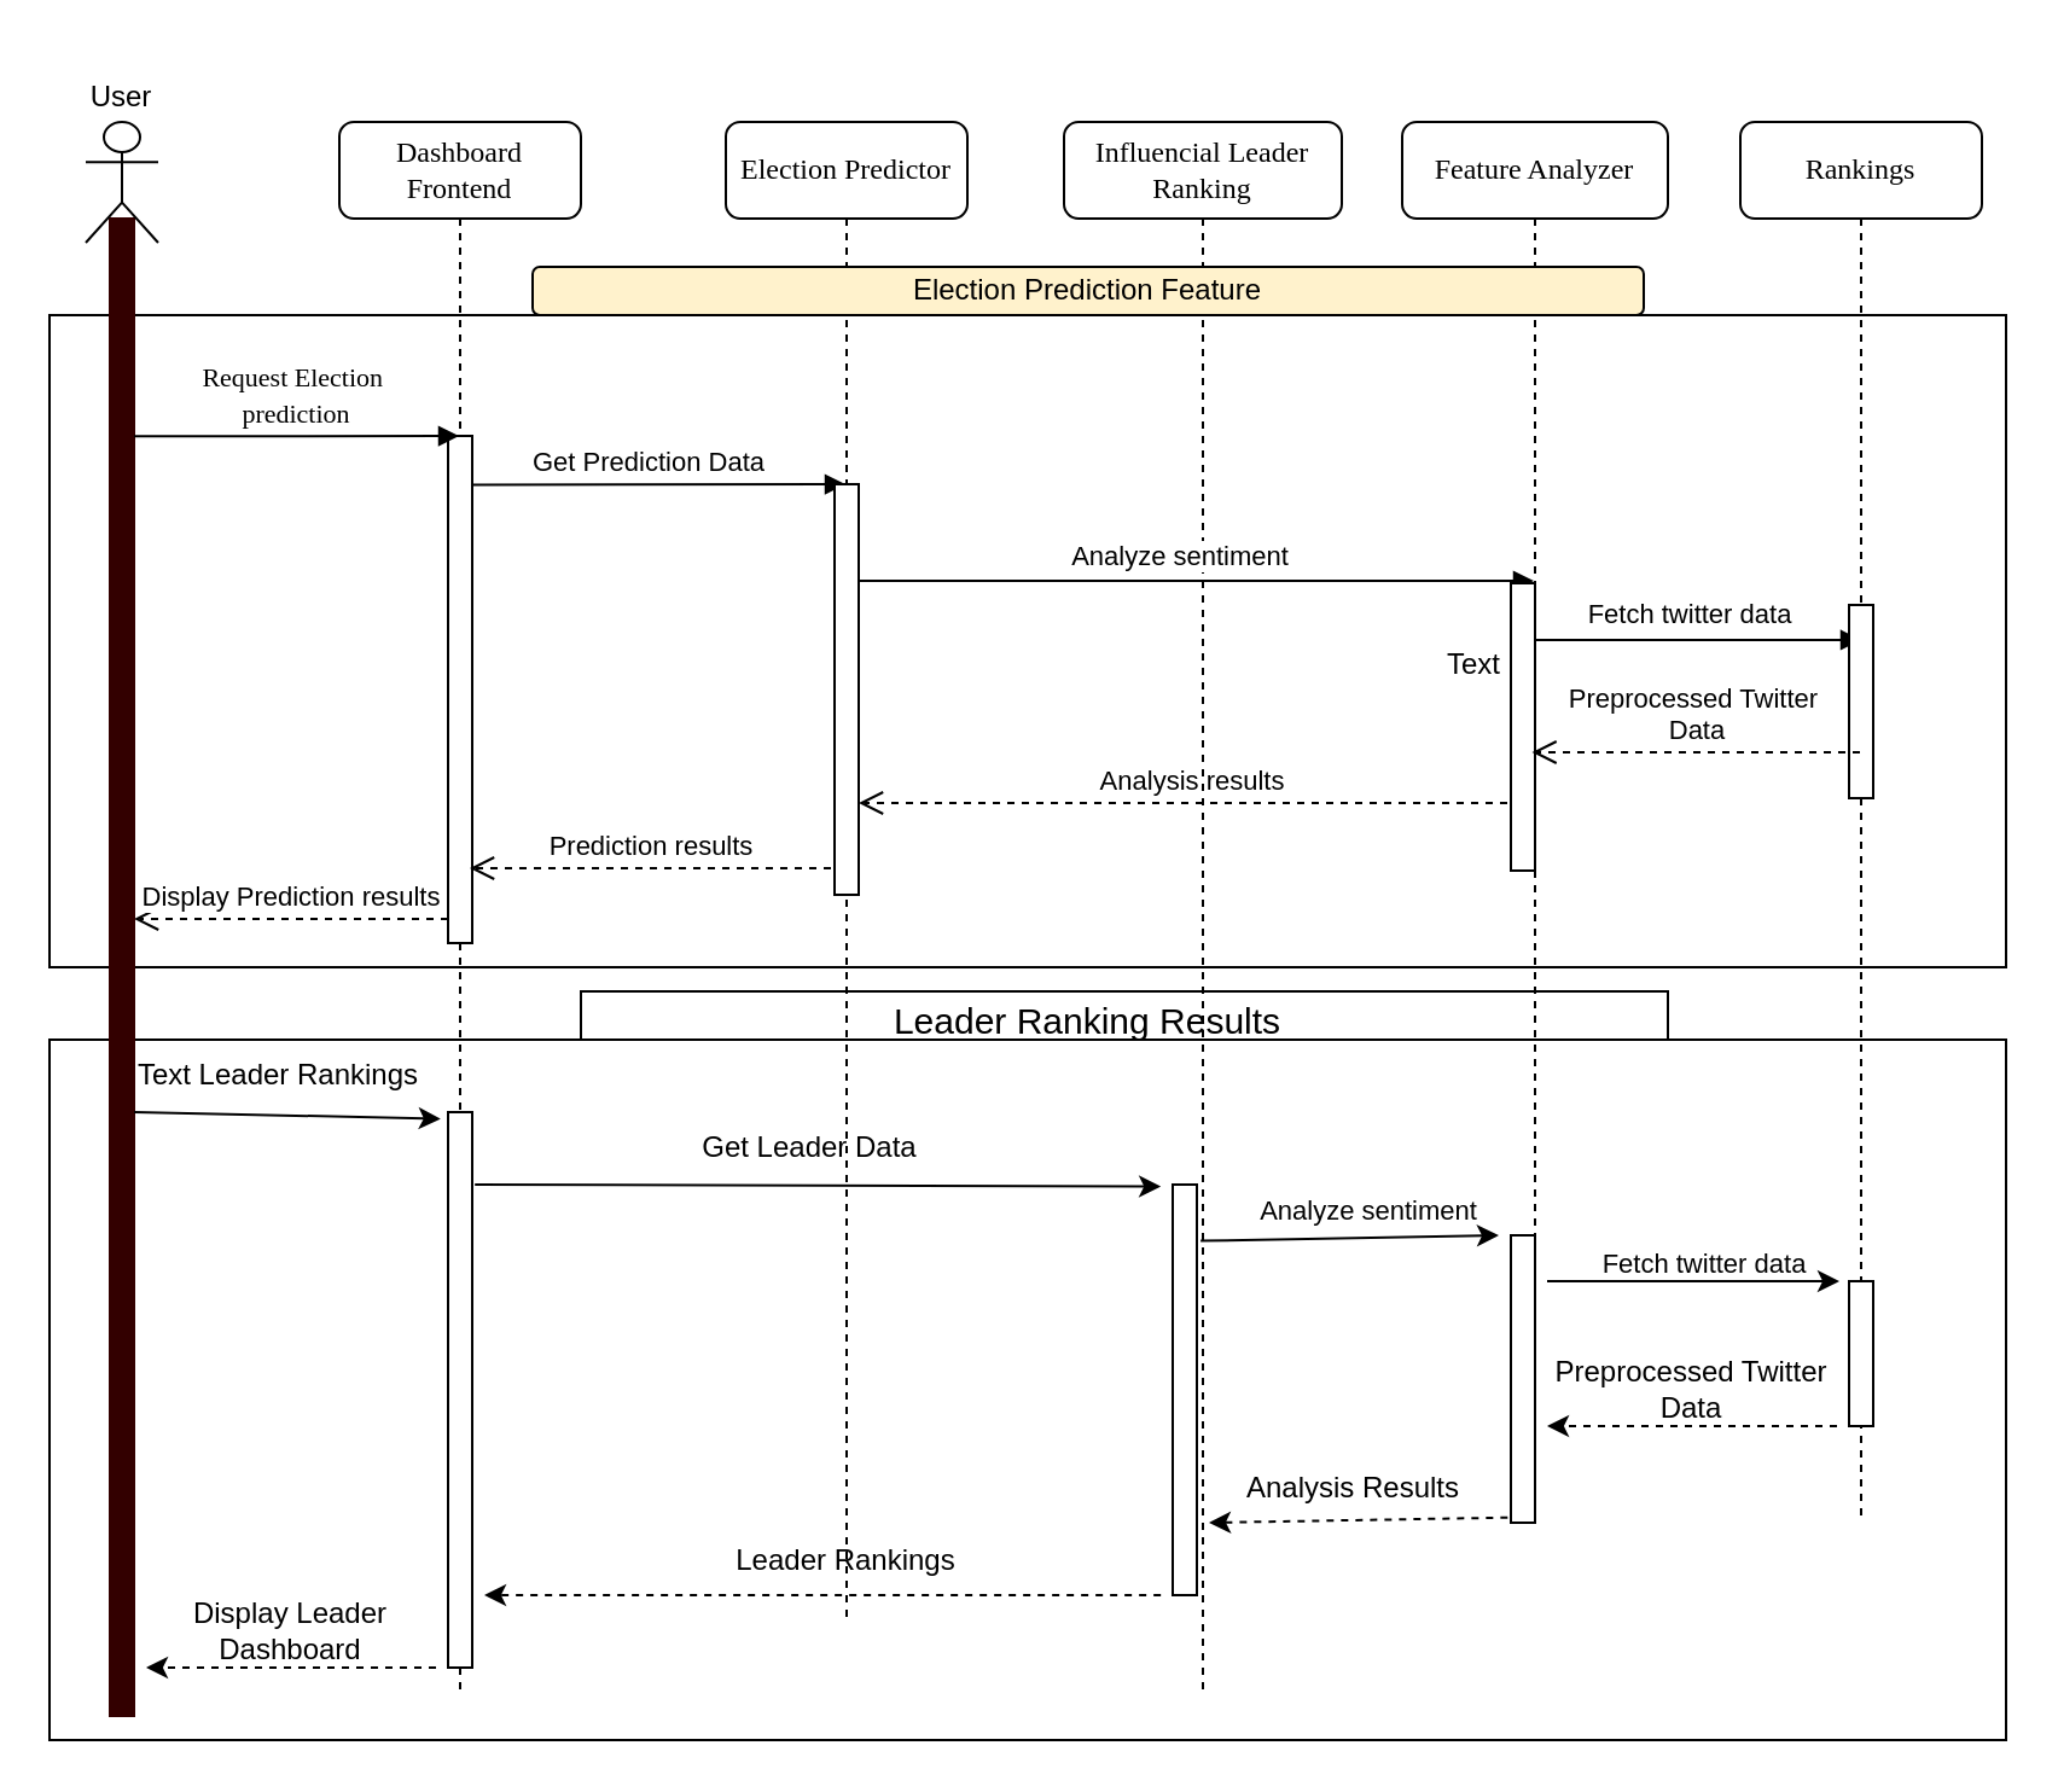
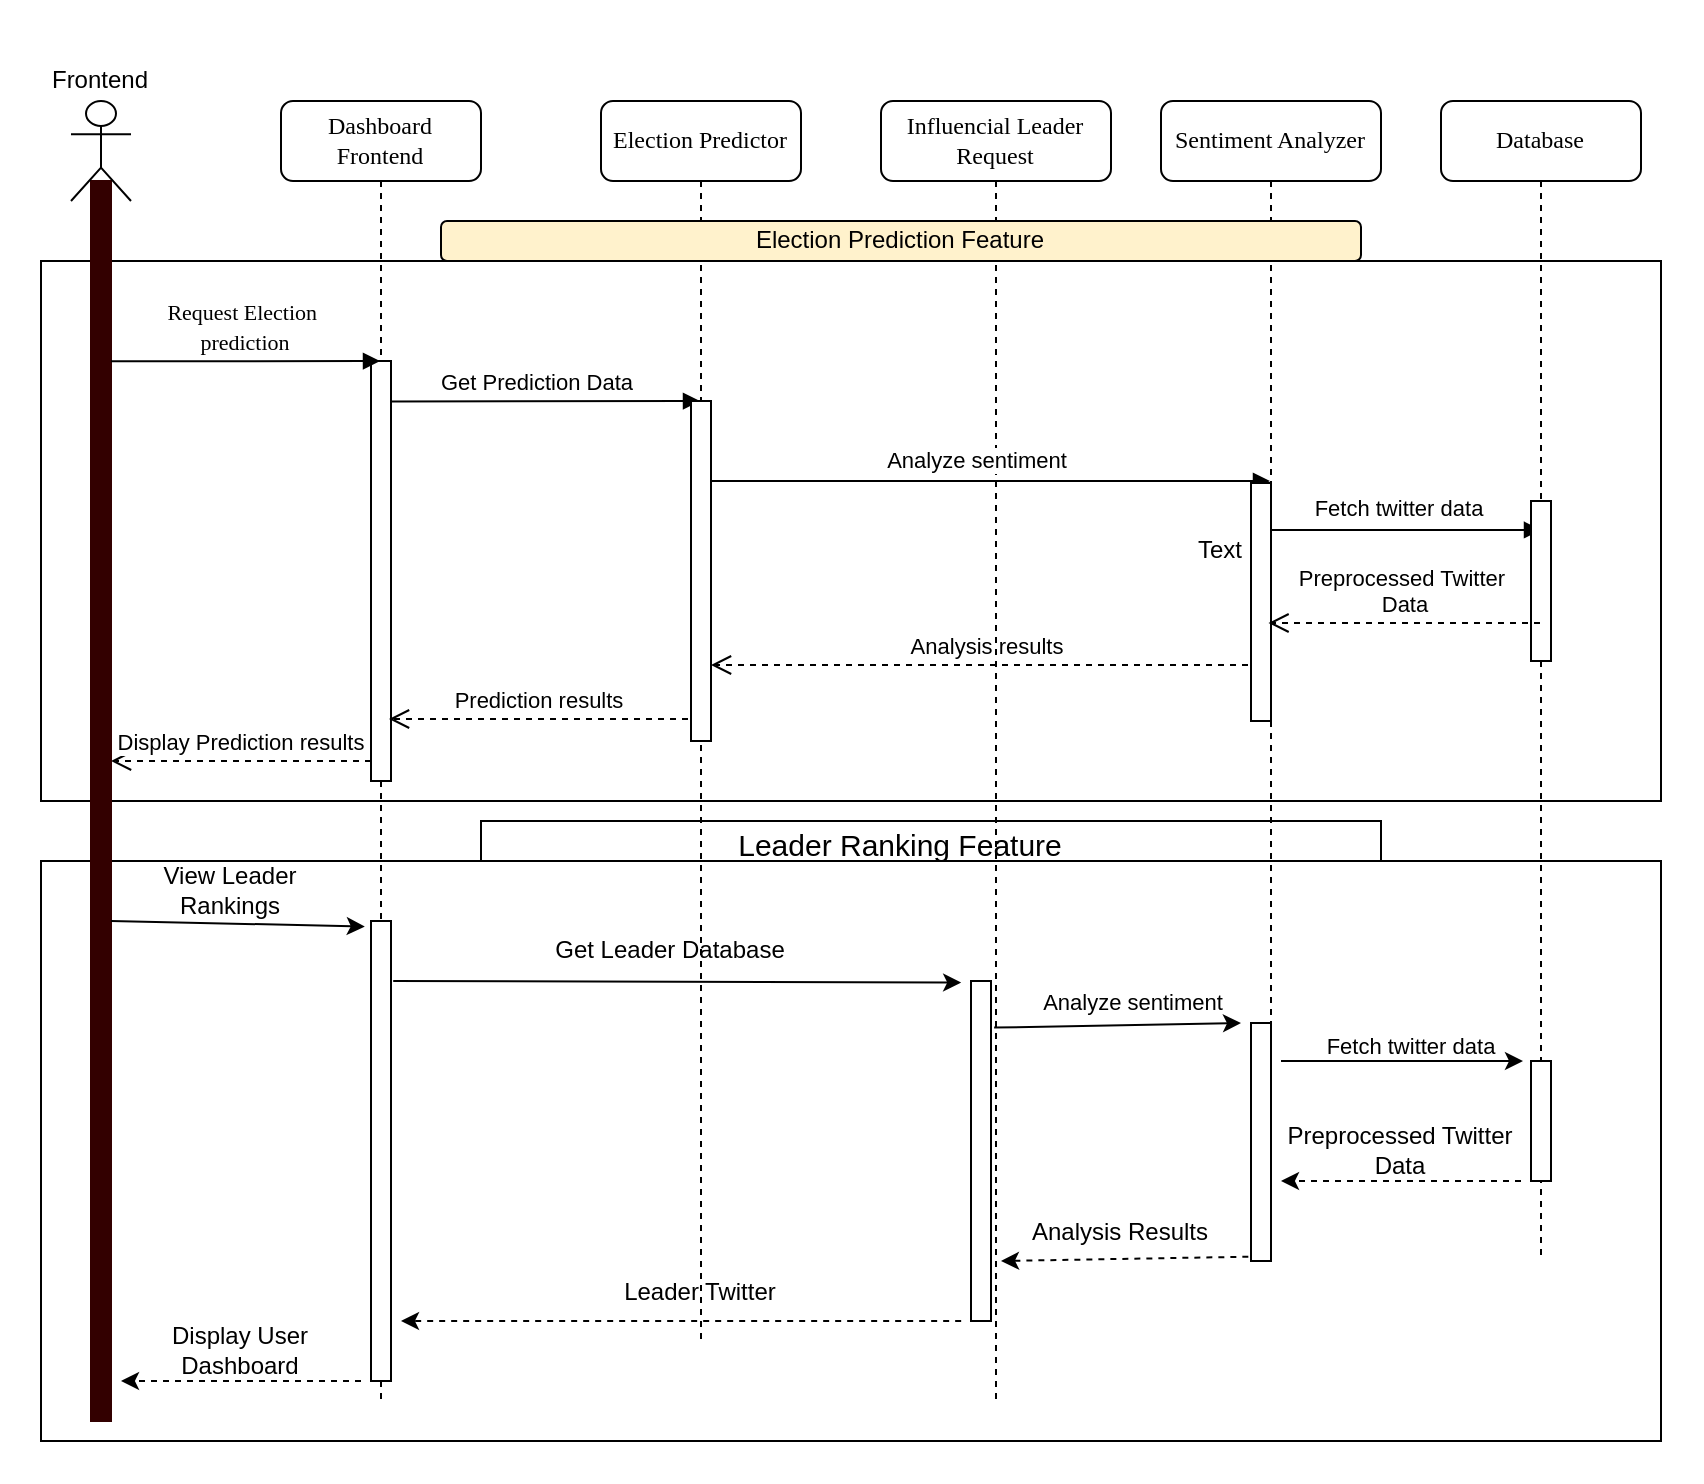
- <mxCell id="50" value="User" style="text;html=1;align=center;verticalAlign=middle;whiteSpace=wrap;rounded=0;" parent="1" vertex="1"><mxGeometry x="20" y="20" width="60" height="40" as="geometry" /></mxCell>
+ <mxCell id="50" value="Frontend" style="text;html=1;align=center;verticalAlign=middle;whiteSpace=wrap;rounded=0;" parent="1" vertex="1"><mxGeometry x="20" y="20" width="60" height="40" as="geometry" /></mxCell>
- <mxCell id="16" value="Influencial Leader Ranking" style="shape=umlLifeline;perimeter=lifelinePerimeter;whiteSpace=wrap;html=1;container=1;collapsible=0;recursiveResize=0;outlineConnect=0;rounded=1;shadow=0;comic=0;labelBackgroundColor=none;strokeWidth=1;fontFamily=Verdana;fontSize=12;align=center;" parent="1" vertex="1"><mxGeometry x="440" y="50" width="115" height="650" as="geometry" /></mxCell>
+ <mxCell id="16" value="Influencial Leader Request" style="shape=umlLifeline;perimeter=lifelinePerimeter;whiteSpace=wrap;html=1;container=1;collapsible=0;recursiveResize=0;outlineConnect=0;rounded=1;shadow=0;comic=0;labelBackgroundColor=none;strokeWidth=1;fontFamily=Verdana;fontSize=12;align=center;" parent="1" vertex="1"><mxGeometry x="440" y="50" width="115" height="650" as="geometry" /></mxCell>
- <mxCell id="23" value="Feature Analyzer" style="shape=umlLifeline;perimeter=lifelinePerimeter;whiteSpace=wrap;html=1;container=1;collapsible=0;recursiveResize=0;outlineConnect=0;rounded=1;shadow=0;comic=0;labelBackgroundColor=none;strokeWidth=1;fontFamily=Verdana;fontSize=12;align=center;" parent="1" vertex="1"><mxGeometry x="580" y="50" width="110.004" height="580" as="geometry" /></mxCell>
+ <mxCell id="23" value="Sentiment Analyzer" style="shape=umlLifeline;perimeter=lifelinePerimeter;whiteSpace=wrap;html=1;container=1;collapsible=0;recursiveResize=0;outlineConnect=0;rounded=1;shadow=0;comic=0;labelBackgroundColor=none;strokeWidth=1;fontFamily=Verdana;fontSize=12;align=center;" parent="1" vertex="1"><mxGeometry x="580" y="50" width="110.004" height="580" as="geometry" /></mxCell>
- <mxCell id="28" value="Rankings" style="shape=umlLifeline;perimeter=lifelinePerimeter;whiteSpace=wrap;html=1;container=1;collapsible=0;recursiveResize=0;outlineConnect=0;rounded=1;shadow=0;comic=0;labelBackgroundColor=none;strokeWidth=1;fontFamily=Verdana;fontSize=12;align=center;" parent="1" vertex="1"><mxGeometry x="720" y="50" width="100" height="580" as="geometry" /></mxCell>
+ <mxCell id="28" value="Database" style="shape=umlLifeline;perimeter=lifelinePerimeter;whiteSpace=wrap;html=1;container=1;collapsible=0;recursiveResize=0;outlineConnect=0;rounded=1;shadow=0;comic=0;labelBackgroundColor=none;strokeWidth=1;fontFamily=Verdana;fontSize=12;align=center;" parent="1" vertex="1"><mxGeometry x="720" y="50" width="100" height="580" as="geometry" /></mxCell>
- <mxCell id="22" value="&lt;font style=&quot;font-size: 15px;&quot;&gt;Leader Ranking Results&lt;/font&gt;" style="text;html=1;align=center;verticalAlign=middle;whiteSpace=wrap;rounded=0;" parent="16" vertex="1"><mxGeometry x="-95" y="357" width="210" height="30" as="geometry" /></mxCell>
+ <mxCell id="22" value="&lt;font style=&quot;font-size: 15px;&quot;&gt;Leader Ranking Feature&lt;/font&gt;" style="text;html=1;align=center;verticalAlign=middle;whiteSpace=wrap;rounded=0;" parent="16" vertex="1"><mxGeometry x="-95" y="357" width="210" height="30" as="geometry" /></mxCell>
- <mxCell id="40" value="Text Leader Rankings" style="text;html=1;align=center;verticalAlign=middle;whiteSpace=wrap;rounded=0;" parent="1" vertex="1"><mxGeometry x="55" y="430" width="120" height="30" as="geometry" /></mxCell>
+ <mxCell id="40" value="View Leader Rankings" style="text;html=1;align=center;verticalAlign=middle;whiteSpace=wrap;rounded=0;" parent="1" vertex="1"><mxGeometry x="55" y="430" width="120" height="30" as="geometry" /></mxCell>
- <mxCell id="43" value="Get Leader Data" style="text;html=1;align=center;verticalAlign=middle;whiteSpace=wrap;rounded=0;" parent="1" vertex="1"><mxGeometry x="210" y="460" width="250" height="30" as="geometry" /></mxCell>
+ <mxCell id="43" value="Get Leader Database" style="text;html=1;align=center;verticalAlign=middle;whiteSpace=wrap;rounded=0;" parent="1" vertex="1"><mxGeometry x="210" y="460" width="250" height="30" as="geometry" /></mxCell>
- <mxCell id="44" value="Leader Rankings" style="text;html=1;align=center;verticalAlign=middle;whiteSpace=wrap;rounded=0;" parent="1" vertex="1"><mxGeometry x="225" y="631" width="250" height="30" as="geometry" /></mxCell>
+ <mxCell id="44" value="Leader Twitter" style="text;html=1;align=center;verticalAlign=middle;whiteSpace=wrap;rounded=0;" parent="1" vertex="1"><mxGeometry x="225" y="631" width="250" height="30" as="geometry" /></mxCell>
- <mxCell id="42" value="Display Leader Dashboard" style="text;html=1;align=center;verticalAlign=middle;whiteSpace=wrap;rounded=0;" parent="1" vertex="1"><mxGeometry x="60" y="660" width="120" height="30" as="geometry" /></mxCell>
+ <mxCell id="42" value="Display User Dashboard" style="text;html=1;align=center;verticalAlign=middle;whiteSpace=wrap;rounded=0;" parent="1" vertex="1"><mxGeometry x="60" y="660" width="120" height="30" as="geometry" /></mxCell>
